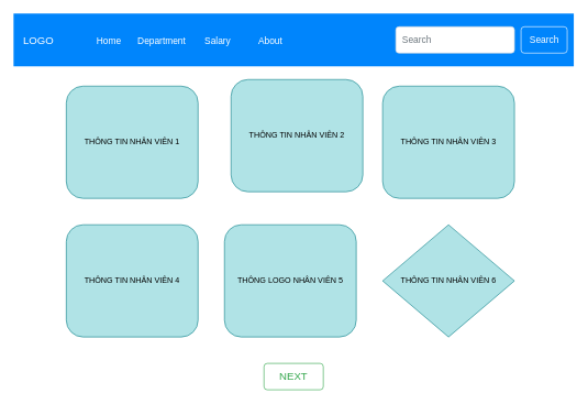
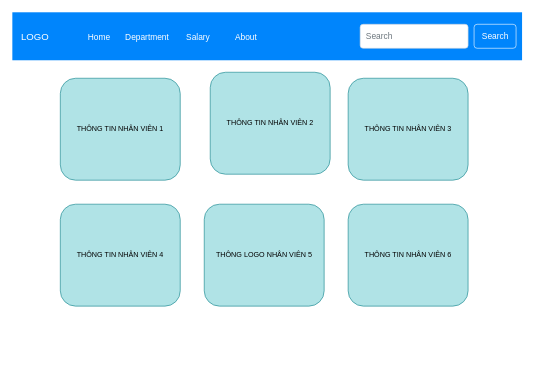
- <mxCell id="15" value="&lt;span&gt;&lt;font color=&quot;#000000&quot;&gt;THÔNG TIN NHÂN VIÊN 6&lt;/font&gt;&lt;/span&gt;" style="rhombus;whiteSpace=wrap;html=1;fillColor=#b0e3e6;strokeColor=#0e8088;" vertex="1" parent="1"><mxGeometry x="580" y="340" width="200" height="170" as="geometry" /></mxCell>
+ <mxCell id="15" value="&lt;span&gt;&lt;font color=&quot;#000000&quot;&gt;THÔNG TIN NHÂN VIÊN 6&lt;/font&gt;&lt;/span&gt;" style="rounded=1;whiteSpace=wrap;html=1;fillColor=#b0e3e6;strokeColor=#0e8088;" vertex="1" parent="1"><mxGeometry x="580" y="340" width="200" height="170" as="geometry" /></mxCell>
- <mxCell id="9" value="NEXT" style="html=1;shadow=0;dashed=0;shape=mxgraph.bootstrap.rrect;rSize=5;strokeColor=#33A64C;strokeWidth=1;fillColor=none;fontColor=#33A64C;whiteSpace=wrap;align=center;verticalAlign=middle;spacingLeft=0;fontStyle=0;fontSize=16;spacing=5;" vertex="1" parent="1"><mxGeometry x="400" y="550" width="90" height="40" as="geometry" /></mxCell>
